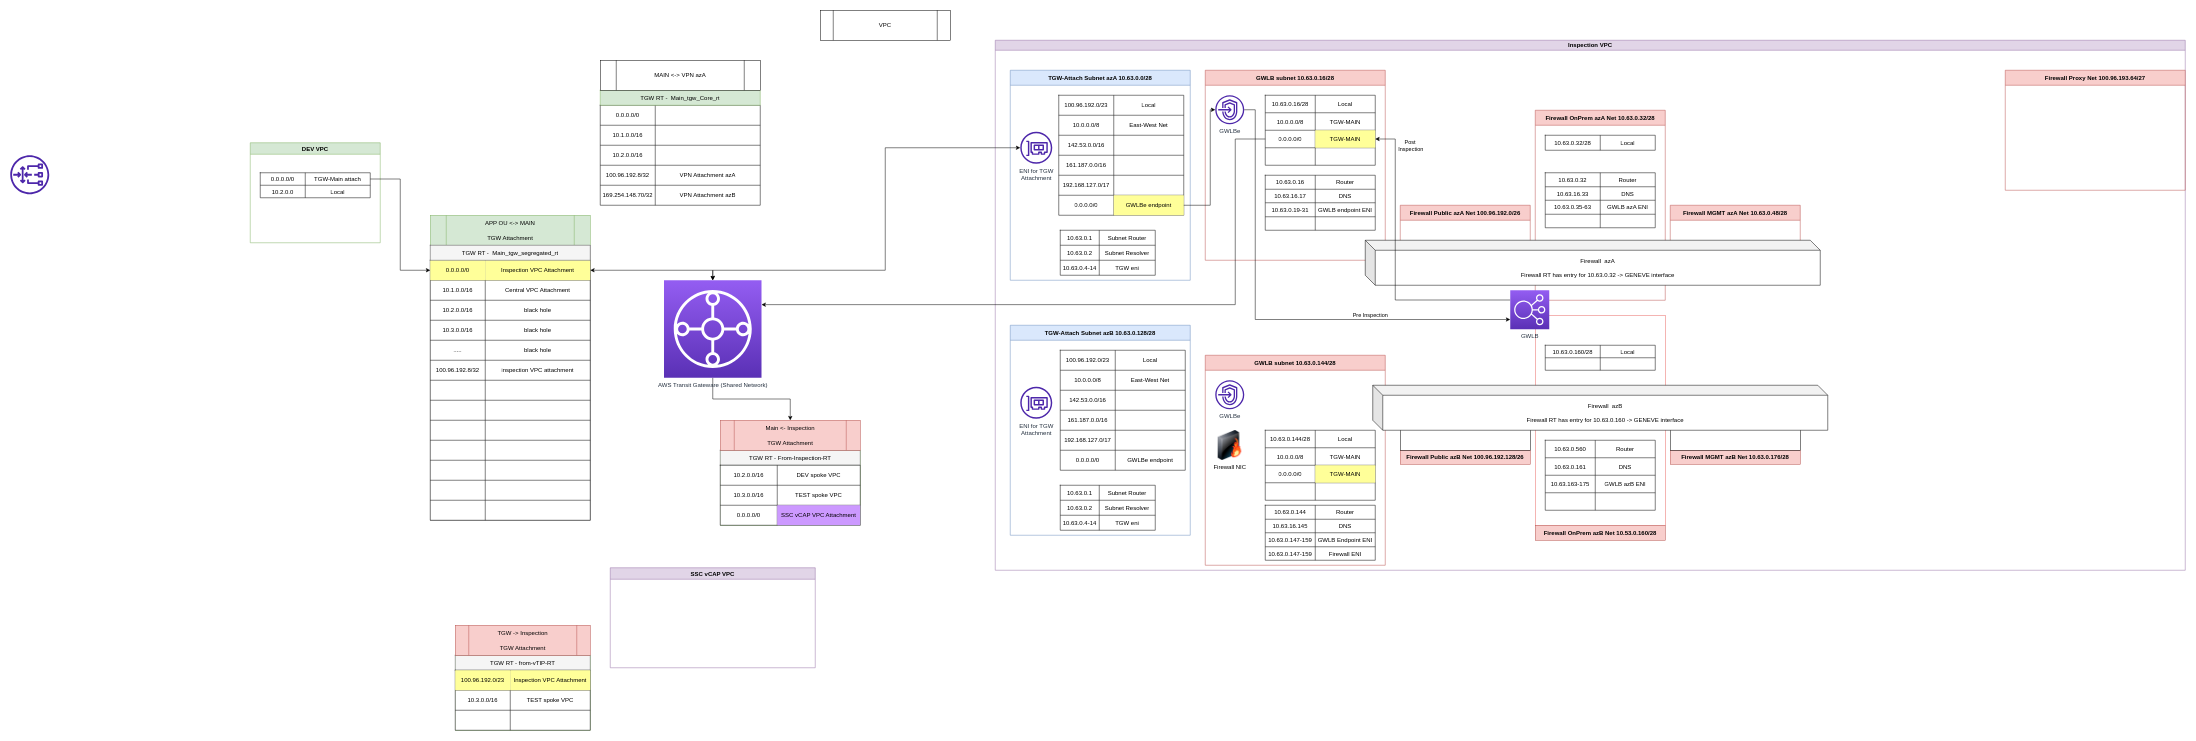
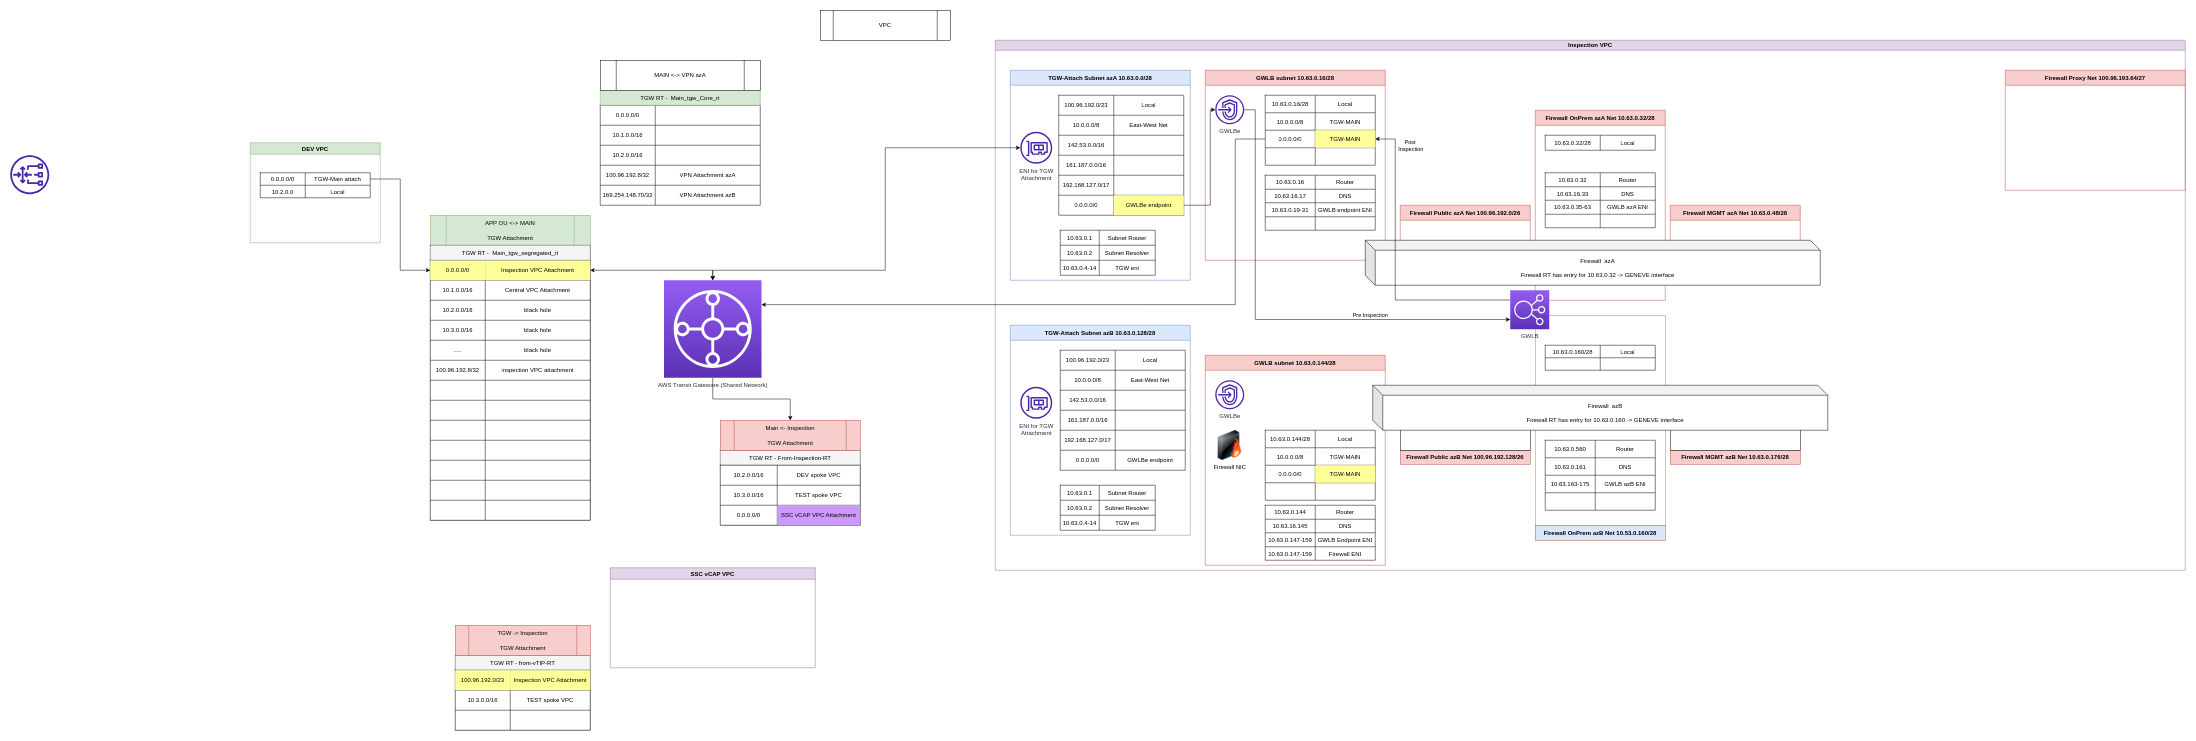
- <mxCell id="147" value="Firewall OnPrem azB Net&amp;nbsp;10.53.0.160/28" style="rounded=0;whiteSpace=wrap;html=1;fillColor=#f8cecc;strokeColor=#b85450;fontStyle=1" vertex="1" parent="145"><mxGeometry y="420" width="260" height="30" as="geometry" /></mxCell>
+ <mxCell id="147" value="Firewall OnPrem azB Net&amp;nbsp;10.53.0.160/28" style="rounded=0;whiteSpace=wrap;html=1;fillColor=#dae8fc;strokeColor=#b85450;fontStyle=1;" vertex="1" parent="145"><mxGeometry y="420" width="260" height="30" as="geometry" /></mxCell>
